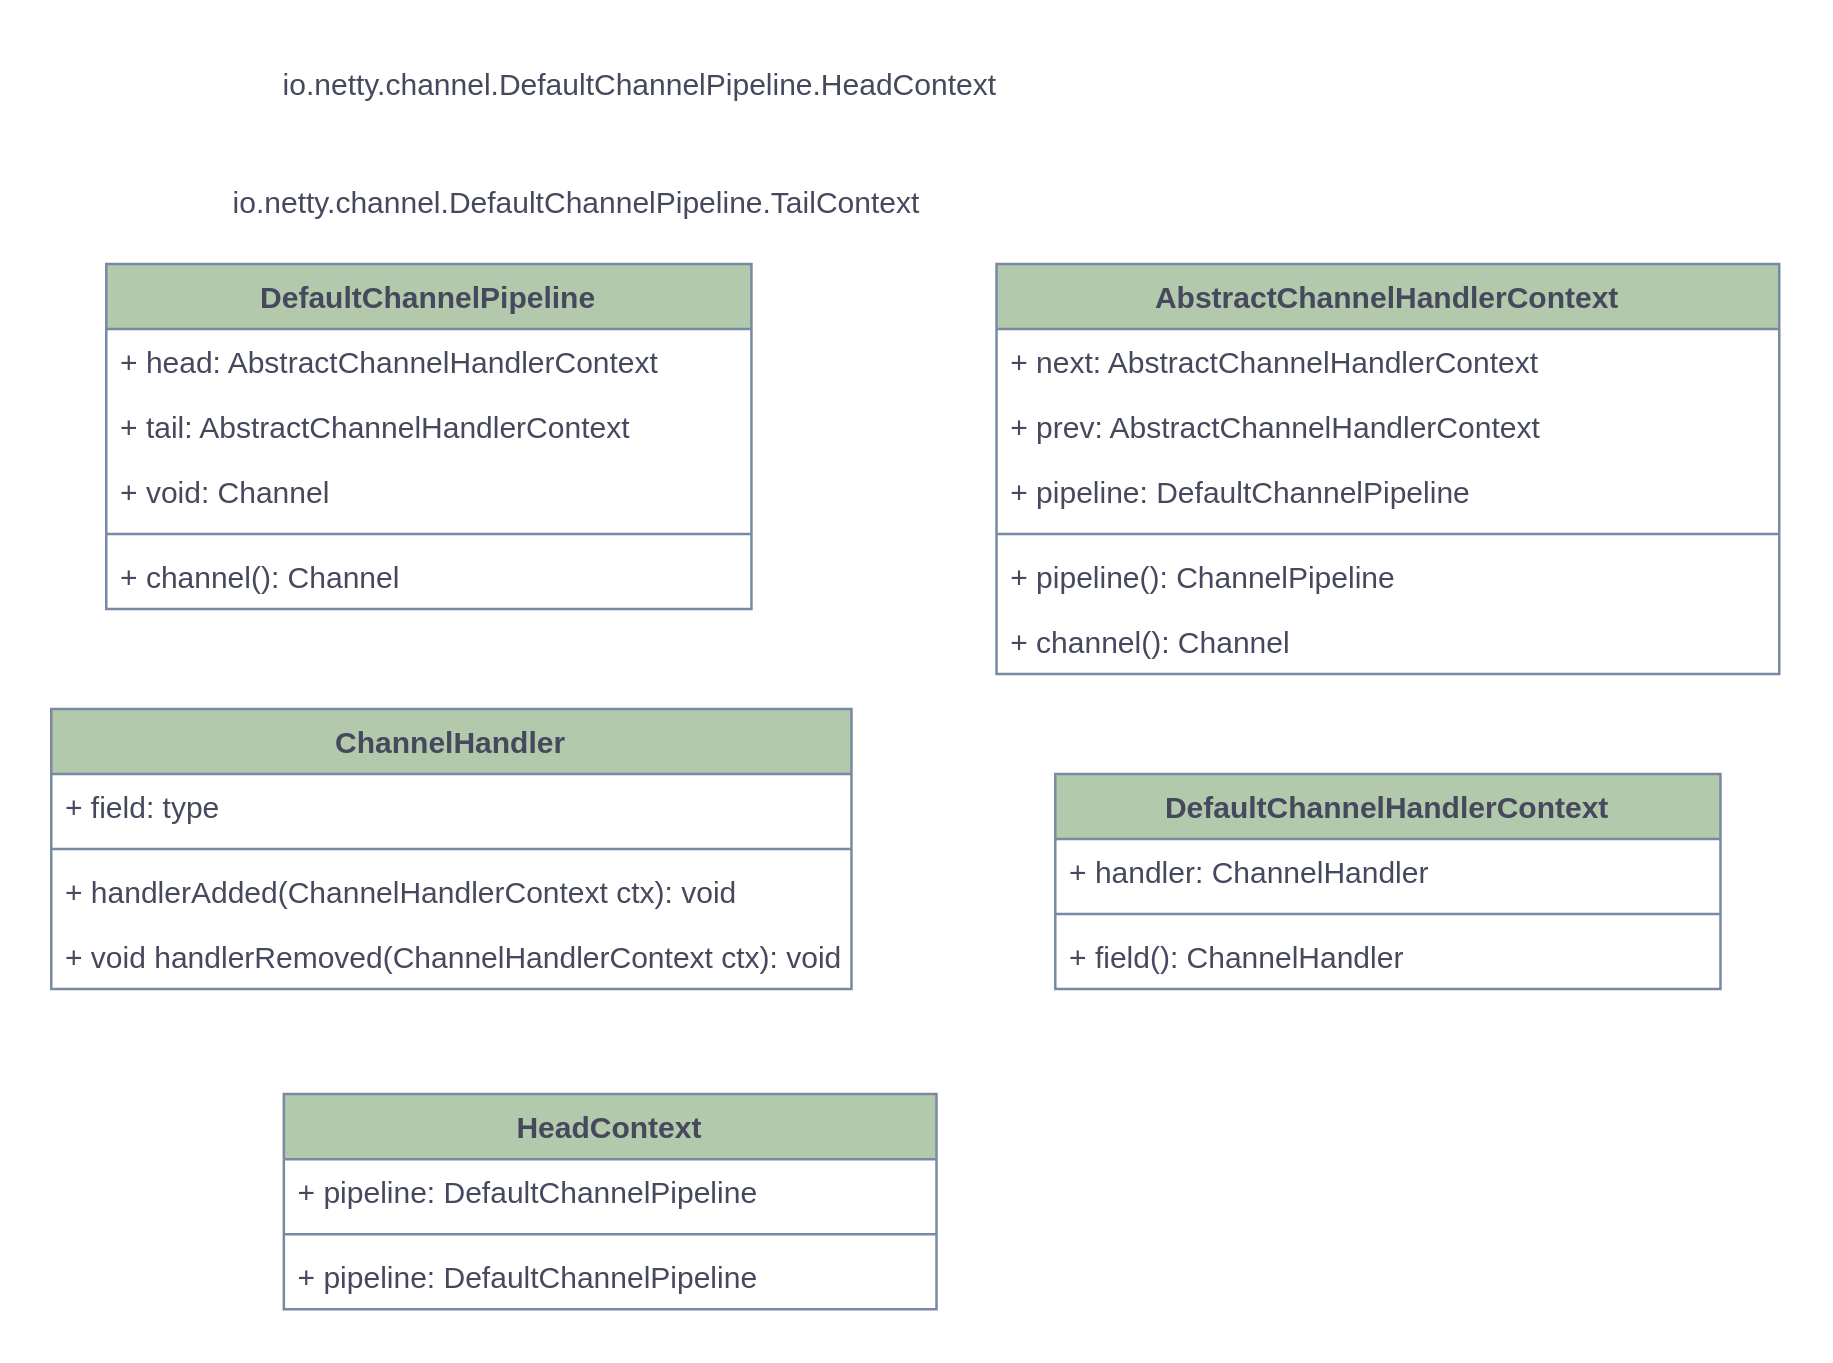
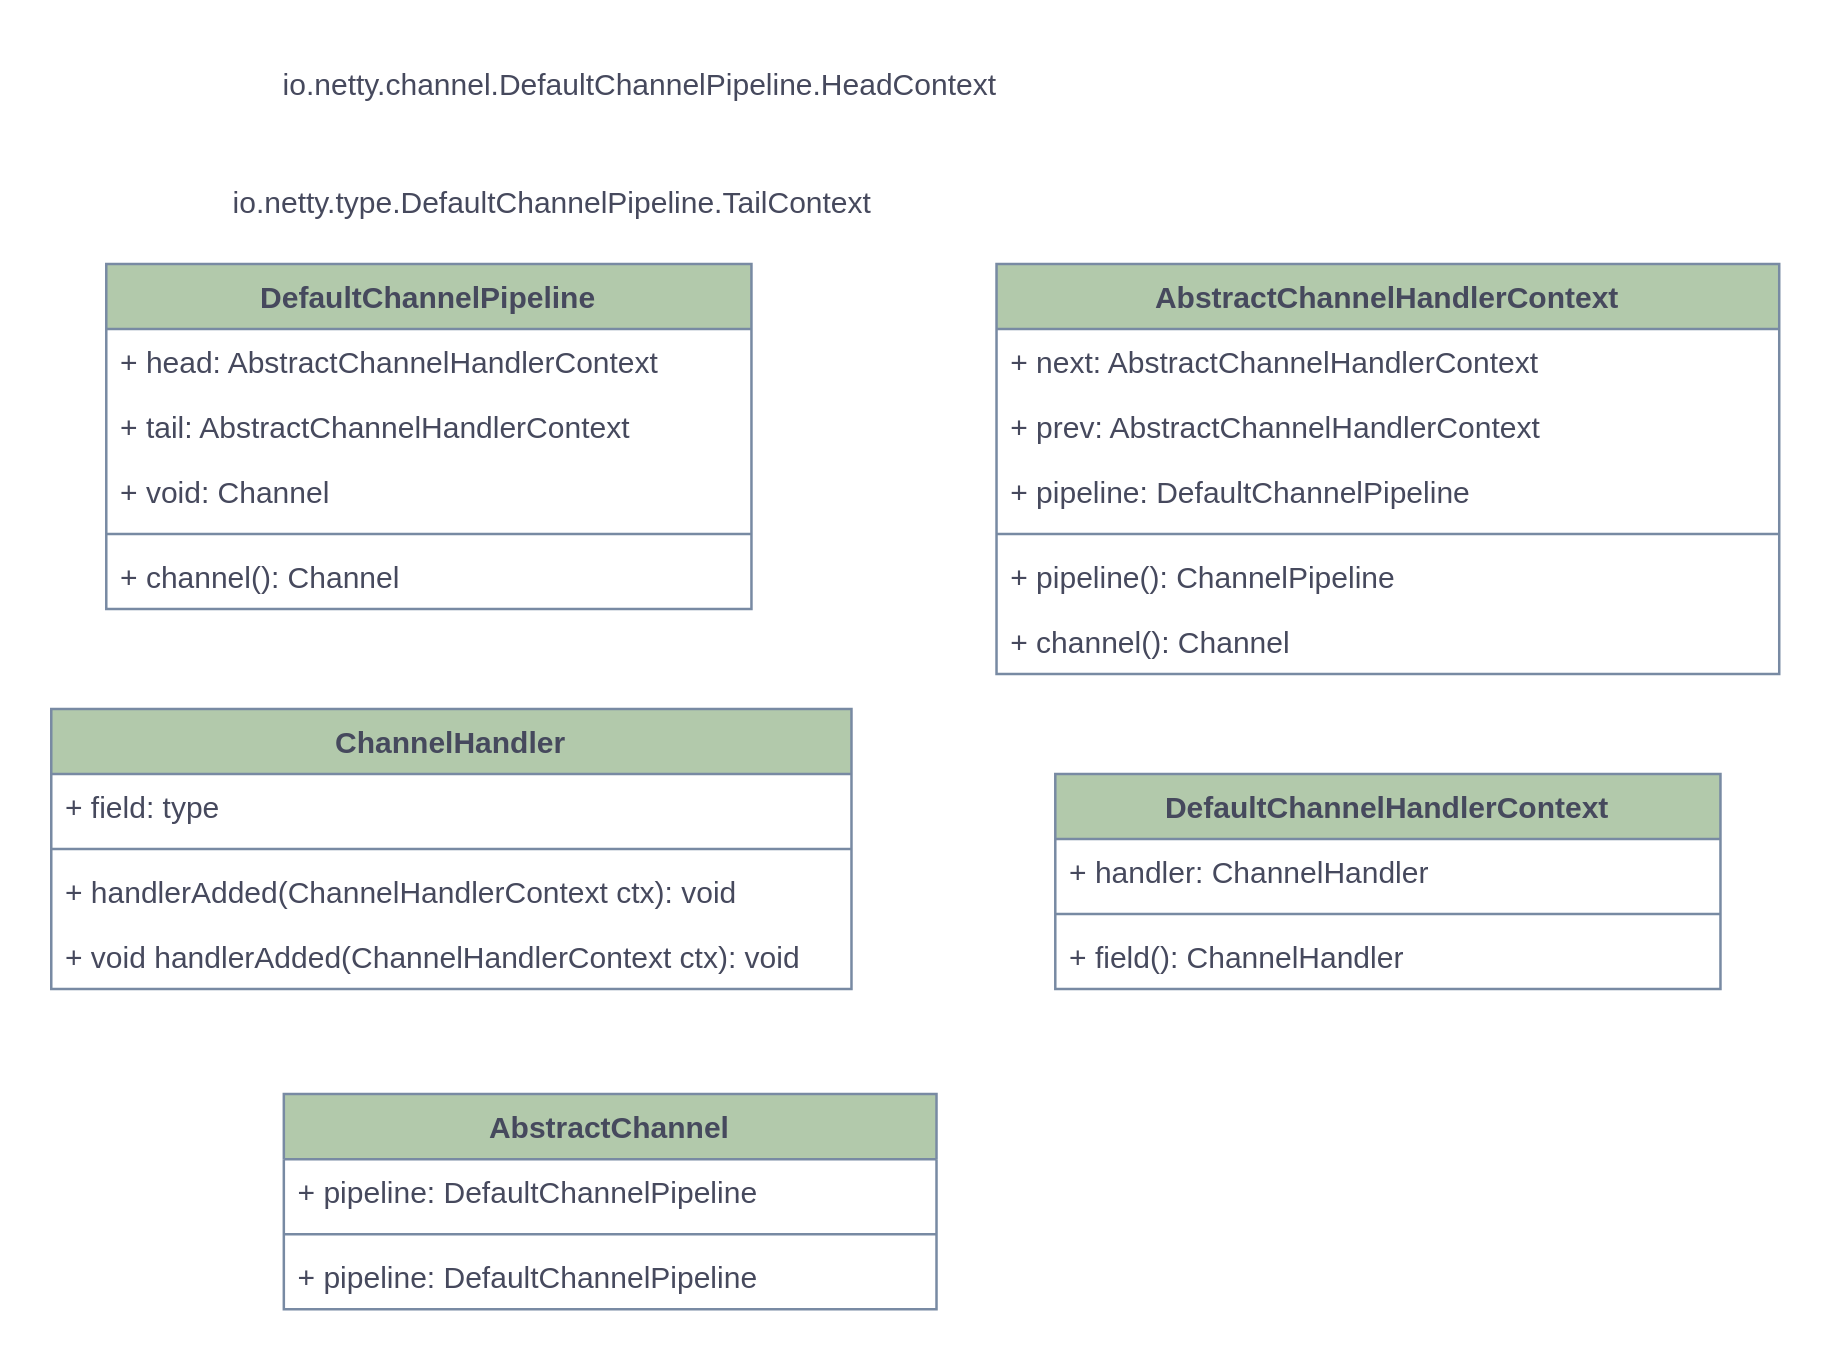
- <mxCell id="20" value="io.netty.channel.DefaultChannelPipeline.TailContext" style="text;whiteSpace=wrap;html=1;rounded=0;fontColor=#46495D;" parent="1" vertex="1"><mxGeometry x="90.997" y="67" width="295" height="28" as="geometry" /></mxCell>
+ <mxCell id="20" value="io.netty.type.DefaultChannelPipeline.TailContext" style="text;whiteSpace=wrap;html=1;rounded=0;fontColor=#46495D;" parent="1" vertex="1"><mxGeometry x="90.997" y="67" width="295" height="28" as="geometry" /></mxCell>
- <mxCell id="25" value="+ void handlerRemoved(ChannelHandlerContext ctx): void" style="text;strokeColor=none;fillColor=none;align=left;verticalAlign=top;spacingLeft=4;spacingRight=4;overflow=hidden;rotatable=0;points=[[0,0.5],[1,0.5]];portConstraint=eastwest;rounded=0;fontColor=#46495D;" parent="21" vertex="1"><mxGeometry y="86" width="320" height="26" as="geometry" /></mxCell>
+ <mxCell id="25" value="+ void handlerAdded(ChannelHandlerContext ctx): void" style="text;strokeColor=none;fillColor=none;align=left;verticalAlign=top;spacingLeft=4;spacingRight=4;overflow=hidden;rotatable=0;points=[[0,0.5],[1,0.5]];portConstraint=eastwest;rounded=0;fontColor=#46495D;" parent="21" vertex="1"><mxGeometry y="86" width="320" height="26" as="geometry" /></mxCell>
- <mxCell id="26" value="HeadContext" style="swimlane;fontStyle=1;align=center;verticalAlign=top;childLayout=stackLayout;horizontal=1;startSize=26;horizontalStack=0;resizeParent=1;resizeParentMax=0;resizeLast=0;collapsible=1;marginBottom=0;rounded=0;fillColor=#B2C9AB;strokeColor=#788AA3;fontColor=#46495D;" parent="1" vertex="1"><mxGeometry x="113" y="437" width="261" height="86" as="geometry" /></mxCell>
+ <mxCell id="26" value="AbstractChannel" style="swimlane;fontStyle=1;align=center;verticalAlign=top;childLayout=stackLayout;horizontal=1;startSize=26;horizontalStack=0;resizeParent=1;resizeParentMax=0;resizeLast=0;collapsible=1;marginBottom=0;rounded=0;fillColor=#B2C9AB;strokeColor=#788AA3;fontColor=#46495D;" parent="1" vertex="1"><mxGeometry x="113" y="437" width="261" height="86" as="geometry" /></mxCell>
